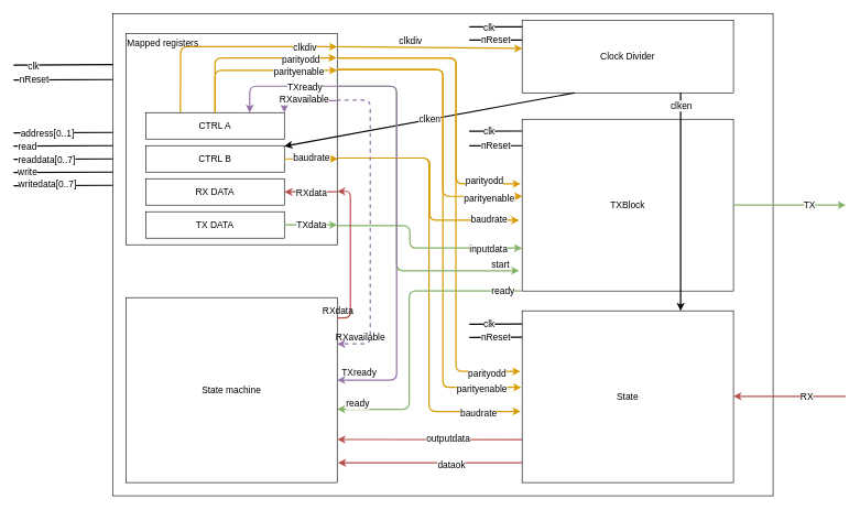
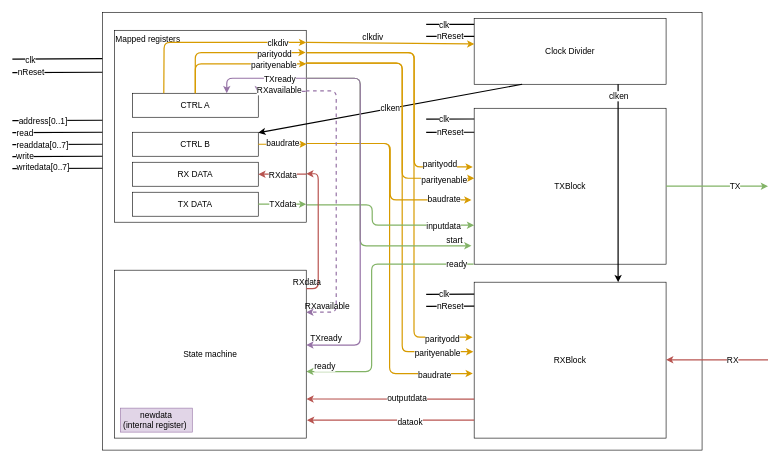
- <mxCell id="18" value="CTRL A" style="rounded=0;whiteSpace=wrap;html=1;fontSize=14;" vertex="1" parent="1"><mxGeometry x="220" y="170" width="210" height="40" as="geometry" /></mxCell>
+ <mxCell id="18" value="CTRL A" style="rounded=0;whiteSpace=wrap;html=1;fontSize=14;" vertex="1" parent="1"><mxGeometry x="220" y="155" width="210" height="40" as="geometry" /></mxCell>
- <mxCell id="47" value="State" style="rounded=0;whiteSpace=wrap;html=1;fontSize=14;" vertex="1" parent="1"><mxGeometry x="790" y="470" width="320" height="260" as="geometry" /></mxCell>
+ <mxCell id="47" value="RXBlock" style="rounded=0;whiteSpace=wrap;html=1;fontSize=14;" vertex="1" parent="1"><mxGeometry x="790" y="470" width="320" height="260" as="geometry" /></mxCell>
+ <mxCell id="85" value="newdata&lt;br&gt;(internal register)&amp;nbsp;" style="rounded=0;whiteSpace=wrap;html=1;labelBackgroundColor=none;fontSize=14;fillColor=#e1d5e7;strokeColor=#9673a6;" vertex="1" parent="1"><mxGeometry x="200" y="680" width="120" height="40" as="geometry" /></mxCell>
